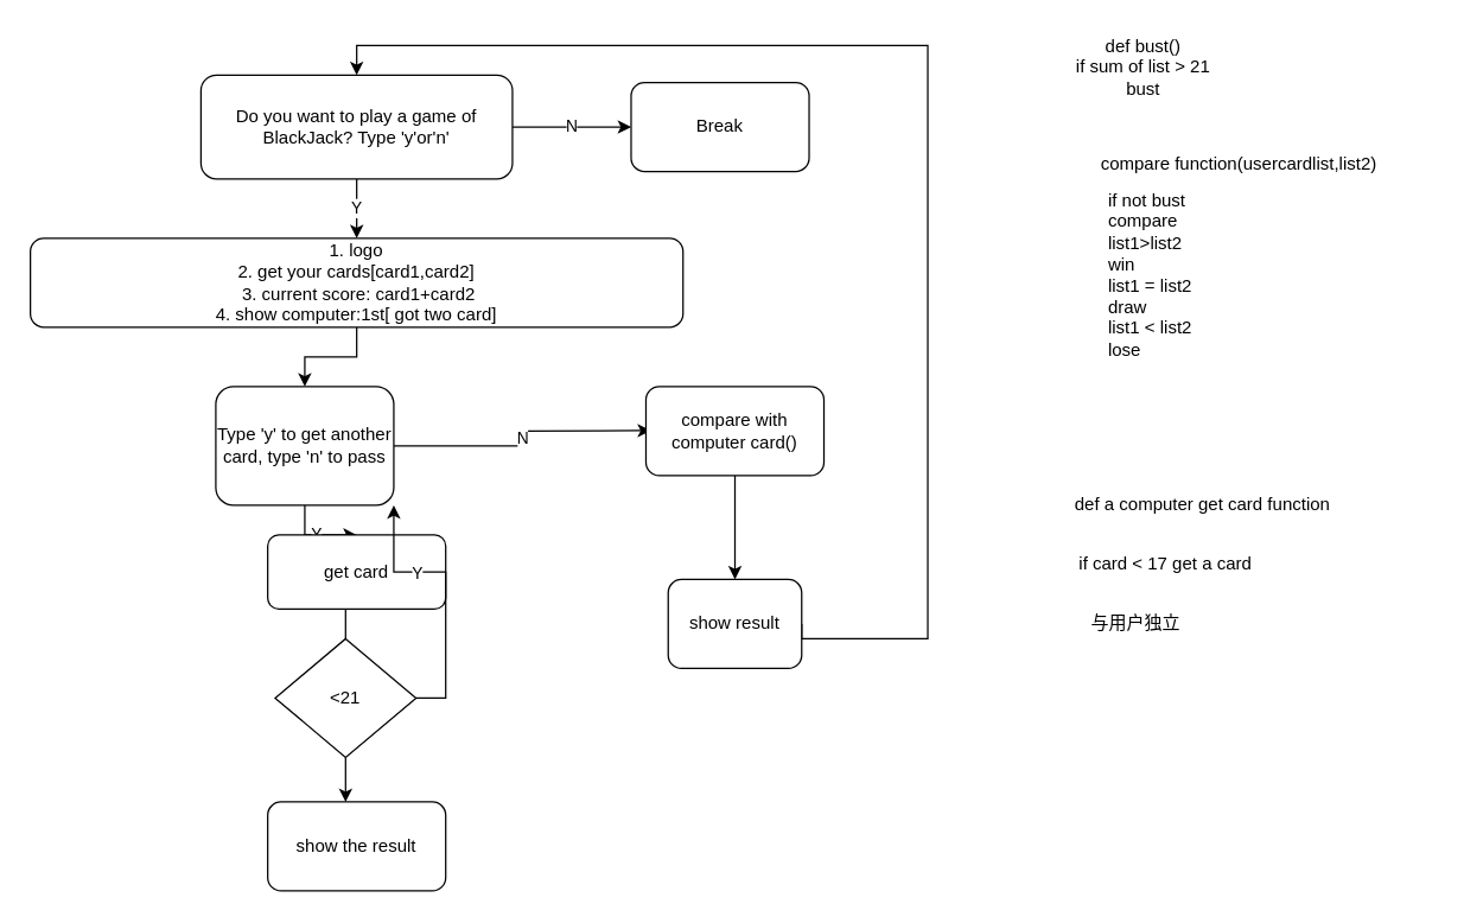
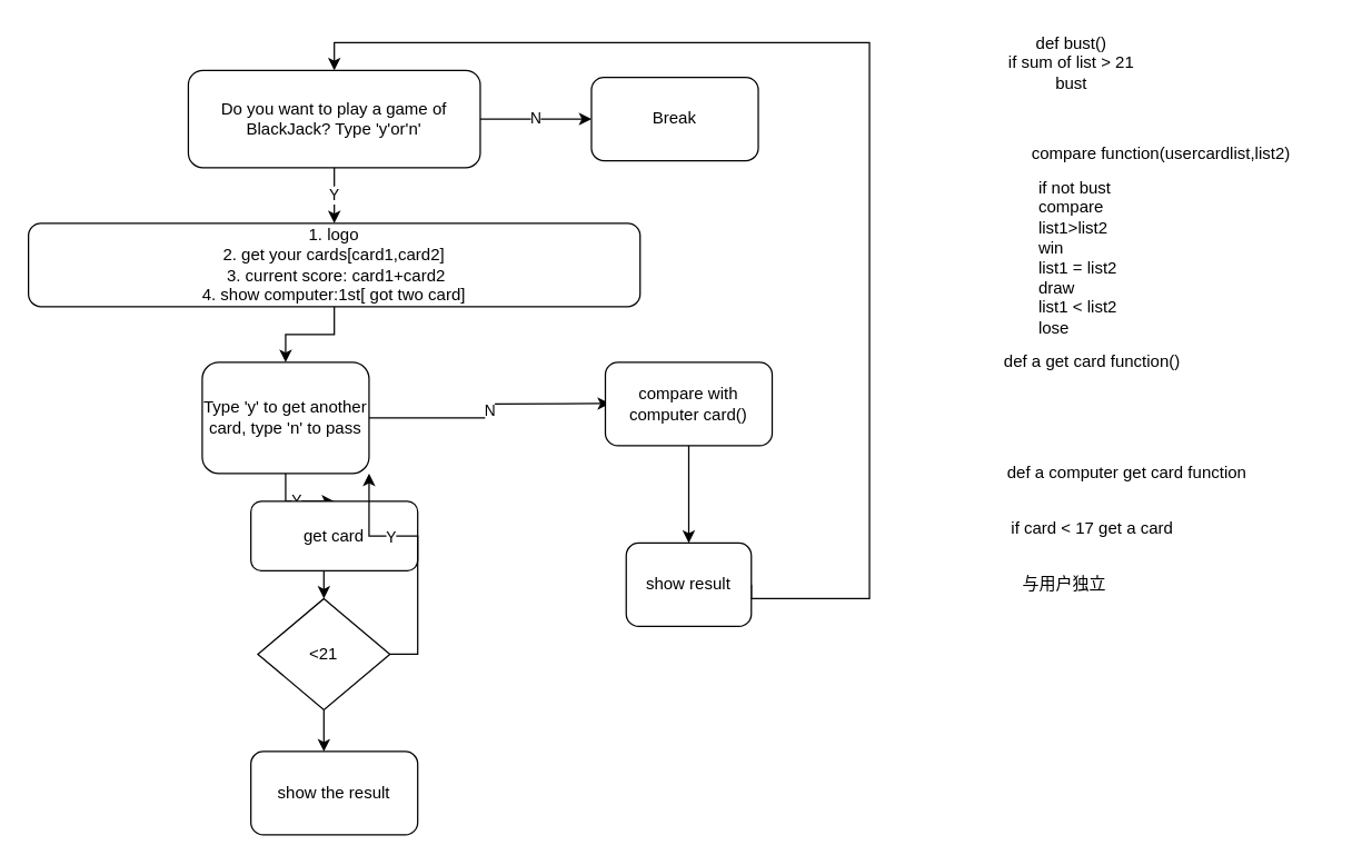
+ <mxCell id="18" value="def a get card function()&lt;br&gt;" style="text;html=1;align=center;verticalAlign=middle;resizable=0;points=[];autosize=1;strokeColor=none;fillColor=none;" vertex="1" parent="1"><mxGeometry x="715" y="250" width="140" height="20" as="geometry" /></mxCell>
- <mxCell id="19" style="edgeStyle=orthogonalEdgeStyle;rounded=0;orthogonalLoop=1;jettySize=auto;html=1;exitX=0.5;exitY=1;exitDx=0;exitDy=0;entryX=0.5;entryY=0;entryDx=0;entryDy=0;endArrow=none;" edge="1" parent="1" source="20" target="24"><mxGeometry relative="1" as="geometry"><mxPoint x="240" y="450" as="targetPoint" /></mxGeometry></mxCell>
+ <mxCell id="19" style="edgeStyle=orthogonalEdgeStyle;rounded=0;orthogonalLoop=1;jettySize=auto;html=1;exitX=0.5;exitY=1;exitDx=0;exitDy=0;entryX=0.5;entryY=0;entryDx=0;entryDy=0;" edge="1" parent="1" source="20" target="24"><mxGeometry relative="1" as="geometry"><mxPoint x="240" y="450" as="targetPoint" /></mxGeometry></mxCell>
